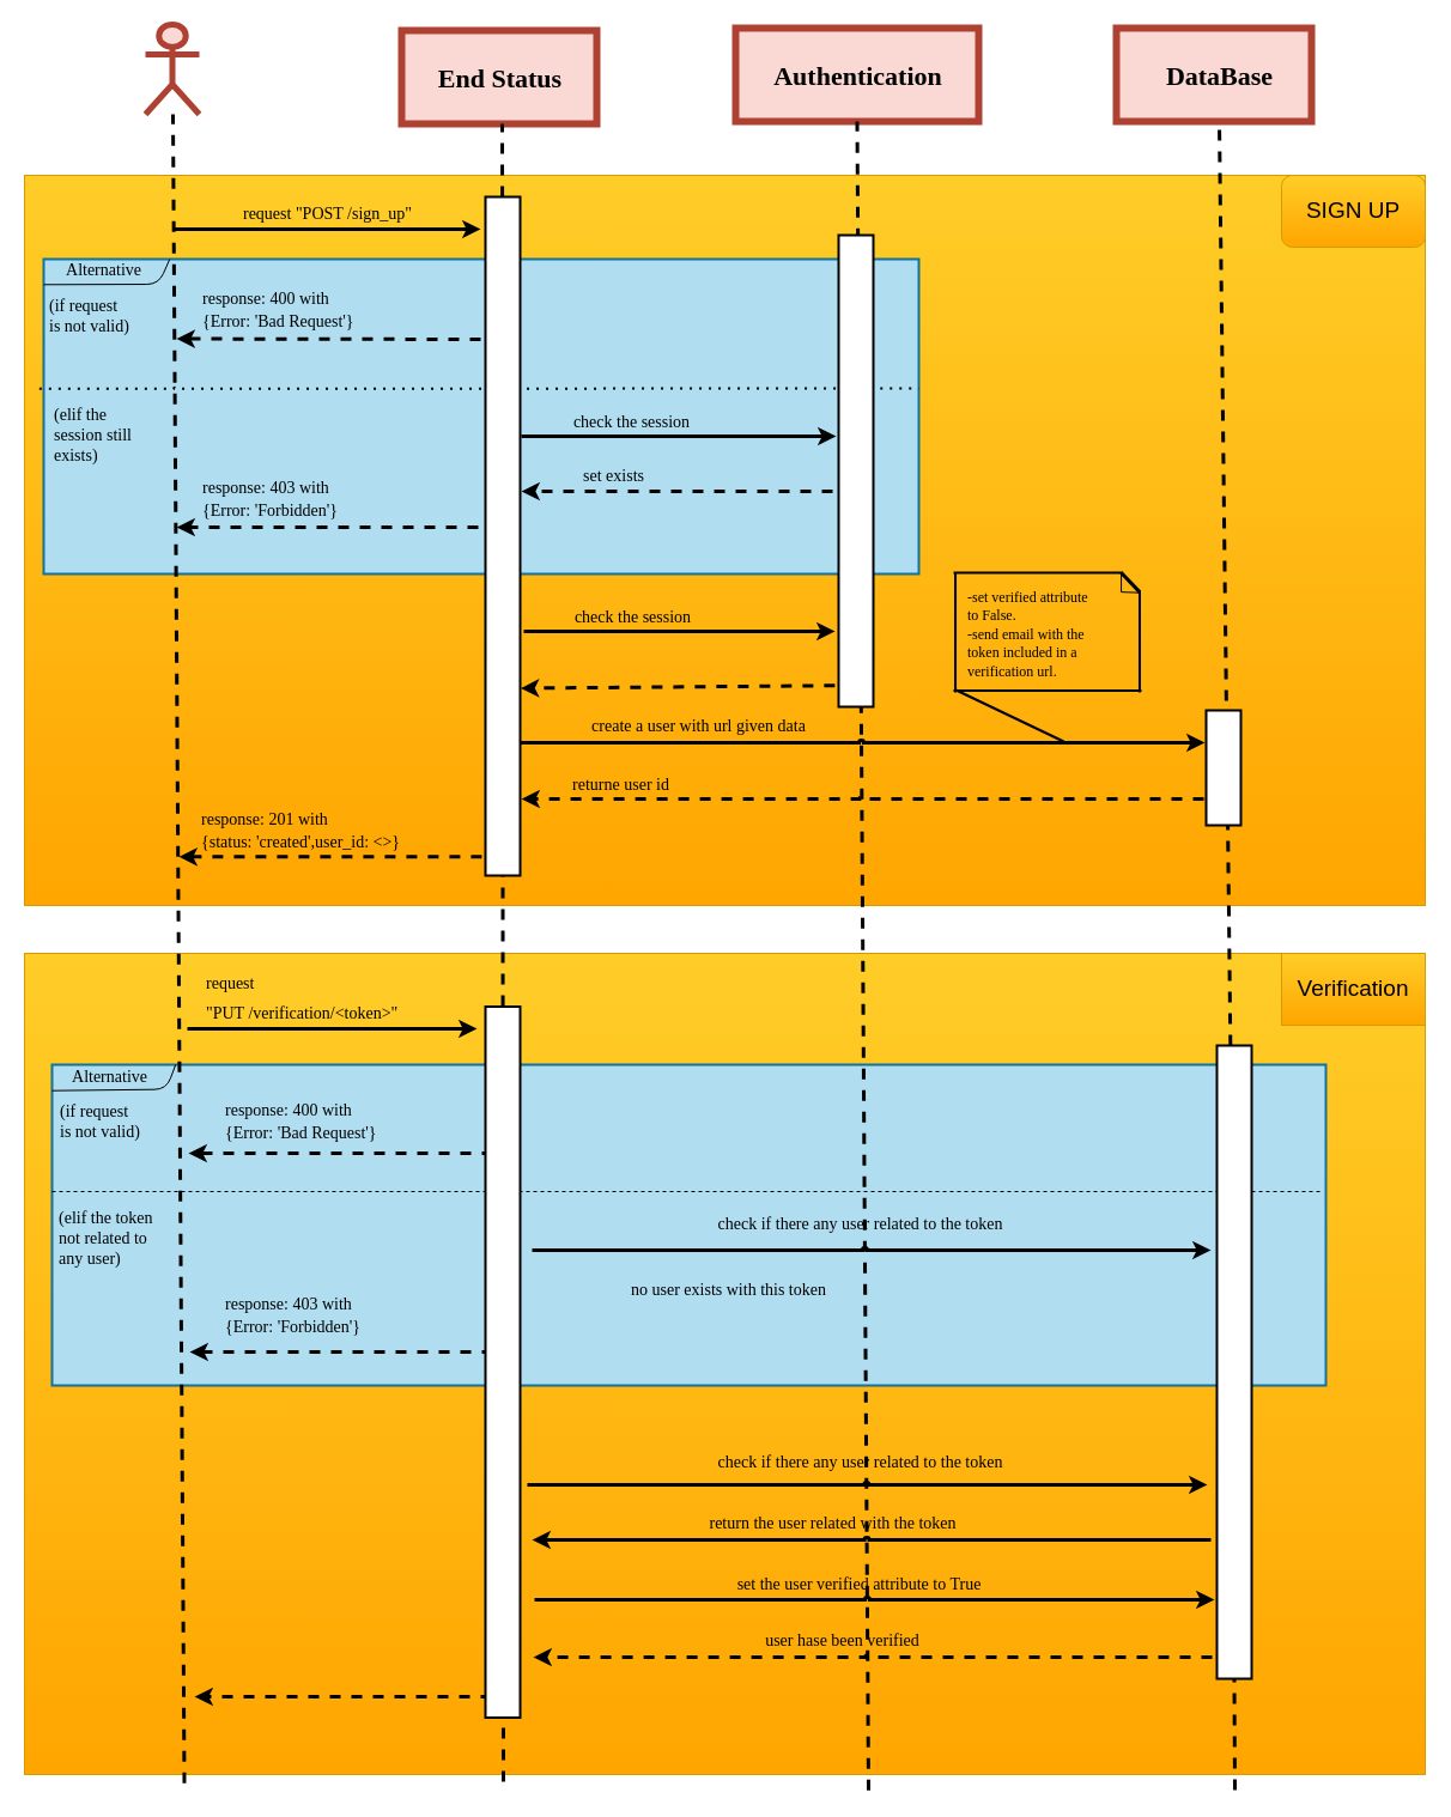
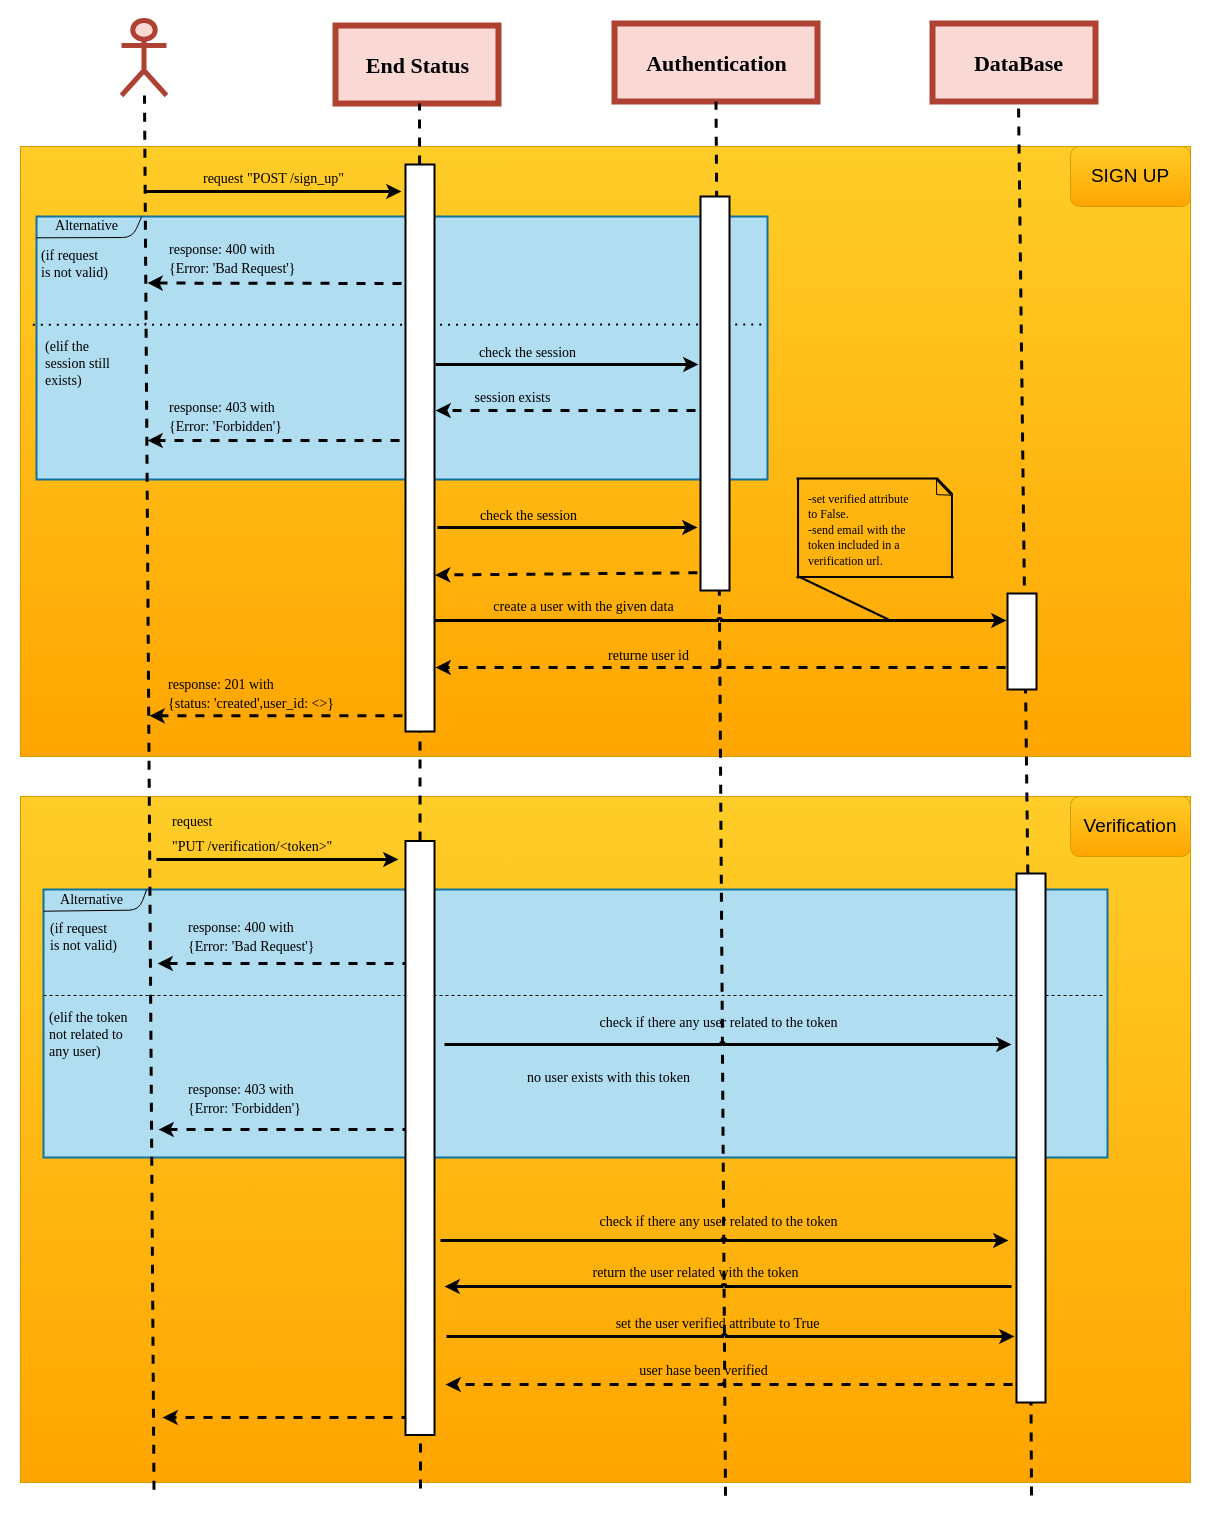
- <mxCell id="22" value="&lt;font face=&quot;Verdana&quot;&gt;&lt;span style=&quot;font-size: 14px;&quot;&gt;set exists&lt;/span&gt;&lt;/font&gt;" style="text;html=1;align=center;verticalAlign=middle;resizable=0;points=[];autosize=1;strokeColor=none;fillColor=none;fontSize=22;fontColor=#000000;" parent="1" vertex="1"><mxGeometry x="454.996" y="375" width="115" height="39" as="geometry" /></mxCell>
+ <mxCell id="22" value="&lt;font face=&quot;Verdana&quot;&gt;&lt;span style=&quot;font-size: 14px;&quot;&gt;session exists&lt;/span&gt;&lt;/font&gt;" style="text;html=1;align=center;verticalAlign=middle;resizable=0;points=[];autosize=1;strokeColor=none;fillColor=none;fontSize=22;fontColor=#000000;" parent="1" vertex="1"><mxGeometry x="454.996" y="375" width="115" height="39" as="geometry" /></mxCell>
- <mxCell id="28" value="&lt;font style=&quot;font-size: 14px;&quot; face=&quot;Verdana&quot;&gt;create a user with url given data&lt;/font&gt;" style="text;html=1;align=center;verticalAlign=middle;resizable=0;points=[];autosize=1;strokeColor=none;fillColor=none;fontSize=22;fontColor=#000000;" parent="1" vertex="1"><mxGeometry x="457" y="585.496" width="252" height="38" as="geometry" /></mxCell>
+ <mxCell id="28" value="&lt;font style=&quot;font-size: 14px;&quot; face=&quot;Verdana&quot;&gt;create a user with the given data&lt;/font&gt;" style="text;html=1;align=center;verticalAlign=middle;resizable=0;points=[];autosize=1;strokeColor=none;fillColor=none;fontSize=22;fontColor=#000000;" parent="1" vertex="1"><mxGeometry x="457" y="585.496" width="252" height="38" as="geometry" /></mxCell>
- <mxCell id="31" value="&lt;font style=&quot;font-size: 14px;&quot; face=&quot;Verdana&quot;&gt;returne user id&lt;/font&gt;" style="text;html=1;align=center;verticalAlign=middle;resizable=0;points=[];autosize=1;strokeColor=none;fillColor=none;fontSize=22;fontColor=#000000;" parent="1" vertex="1"><mxGeometry x="456" y="634" width="123" height="38" as="geometry" /></mxCell>
+ <mxCell id="31" value="&lt;font style=&quot;font-size: 14px;&quot; face=&quot;Verdana&quot;&gt;returne user id&lt;/font&gt;" style="text;html=1;align=center;verticalAlign=middle;resizable=0;points=[];autosize=1;strokeColor=none;fillColor=none;fontSize=22;fontColor=#000000;" parent="1" vertex="1"><mxGeometry x="586" y="634" width="123" height="38" as="geometry" /></mxCell>
- <mxCell id="83" value="Verification" style="rounded=0;whiteSpace=wrap;html=1;fillColor=#ffcd28;gradientColor=#ffa500;strokeColor=#d79b00;fontSize=19;" vertex="1" parent="1"><mxGeometry x="1070" y="796" width="120" height="60" as="geometry" /></mxCell>
+ <mxCell id="83" value="Verification" style="whiteSpace=wrap;html=1;fillColor=#ffcd28;gradientColor=#ffa500;strokeColor=#d79b00;fontSize=19;rounded=1;" vertex="1" parent="1"><mxGeometry x="1070" y="796" width="120" height="60" as="geometry" /></mxCell>
